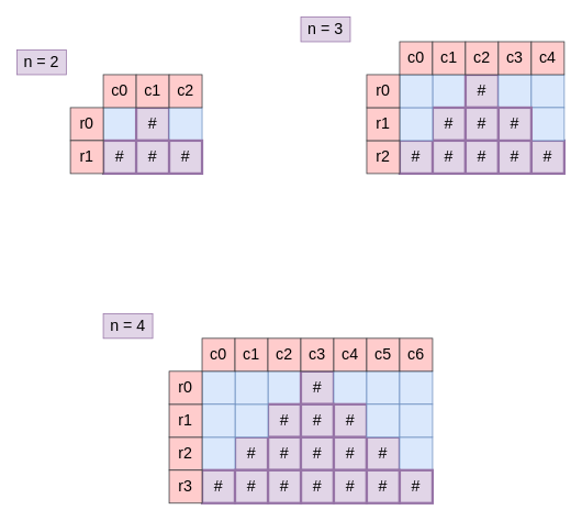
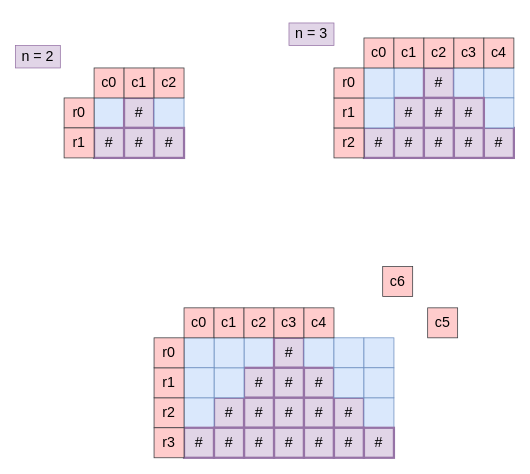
- <mxCell id="77" value="n = 3" style="text;html=1;strokeColor=#9673a6;fillColor=#e1d5e7;align=center;verticalAlign=middle;whiteSpace=wrap;rounded=0;fontSize=19;" parent="1" vertex="1"><mxGeometry x="365" y="20" width="60" height="30" as="geometry" /></mxCell>
+ <mxCell id="77" value="n = 3" style="text;html=1;strokeColor=#9673a6;fillColor=#e1d5e7;align=center;verticalAlign=middle;whiteSpace=wrap;rounded=0;fontSize=19;" parent="1" vertex="1"><mxGeometry x="385" y="30" width="60" height="30" as="geometry" /></mxCell>
- <mxCell id="76" value="n = 4" style="text;html=1;strokeColor=#9673a6;fillColor=#e1d5e7;align=center;verticalAlign=middle;whiteSpace=wrap;rounded=0;fontSize=19;" parent="1" vertex="1"><mxGeometry x="125" y="380" width="60" height="30" as="geometry" /></mxCell>
- <mxCell id="73" value="c5" style="whiteSpace=wrap;html=1;aspect=fixed;fontSize=19;fillColor=#ffcccc;strokeColor=#36393d;" parent="1" vertex="1"><mxGeometry x="445" y="410" width="40" height="40" as="geometry" /></mxCell>
+ <mxCell id="73" value="c5" style="whiteSpace=wrap;html=1;aspect=fixed;fontSize=19;fillColor=#ffcccc;strokeColor=#36393d;" parent="1" vertex="1"><mxGeometry x="570" y="410" width="40" height="40" as="geometry" /></mxCell>
- <mxCell id="74" value="c6" style="whiteSpace=wrap;html=1;aspect=fixed;fontSize=19;fillColor=#ffcccc;strokeColor=#36393d;" parent="1" vertex="1"><mxGeometry x="485" y="410" width="40" height="40" as="geometry" /></mxCell>
+ <mxCell id="74" value="c6" style="whiteSpace=wrap;html=1;aspect=fixed;fontSize=19;fillColor=#ffcccc;strokeColor=#36393d;" parent="1" vertex="1"><mxGeometry x="510" y="355" width="40" height="40" as="geometry" /></mxCell>
